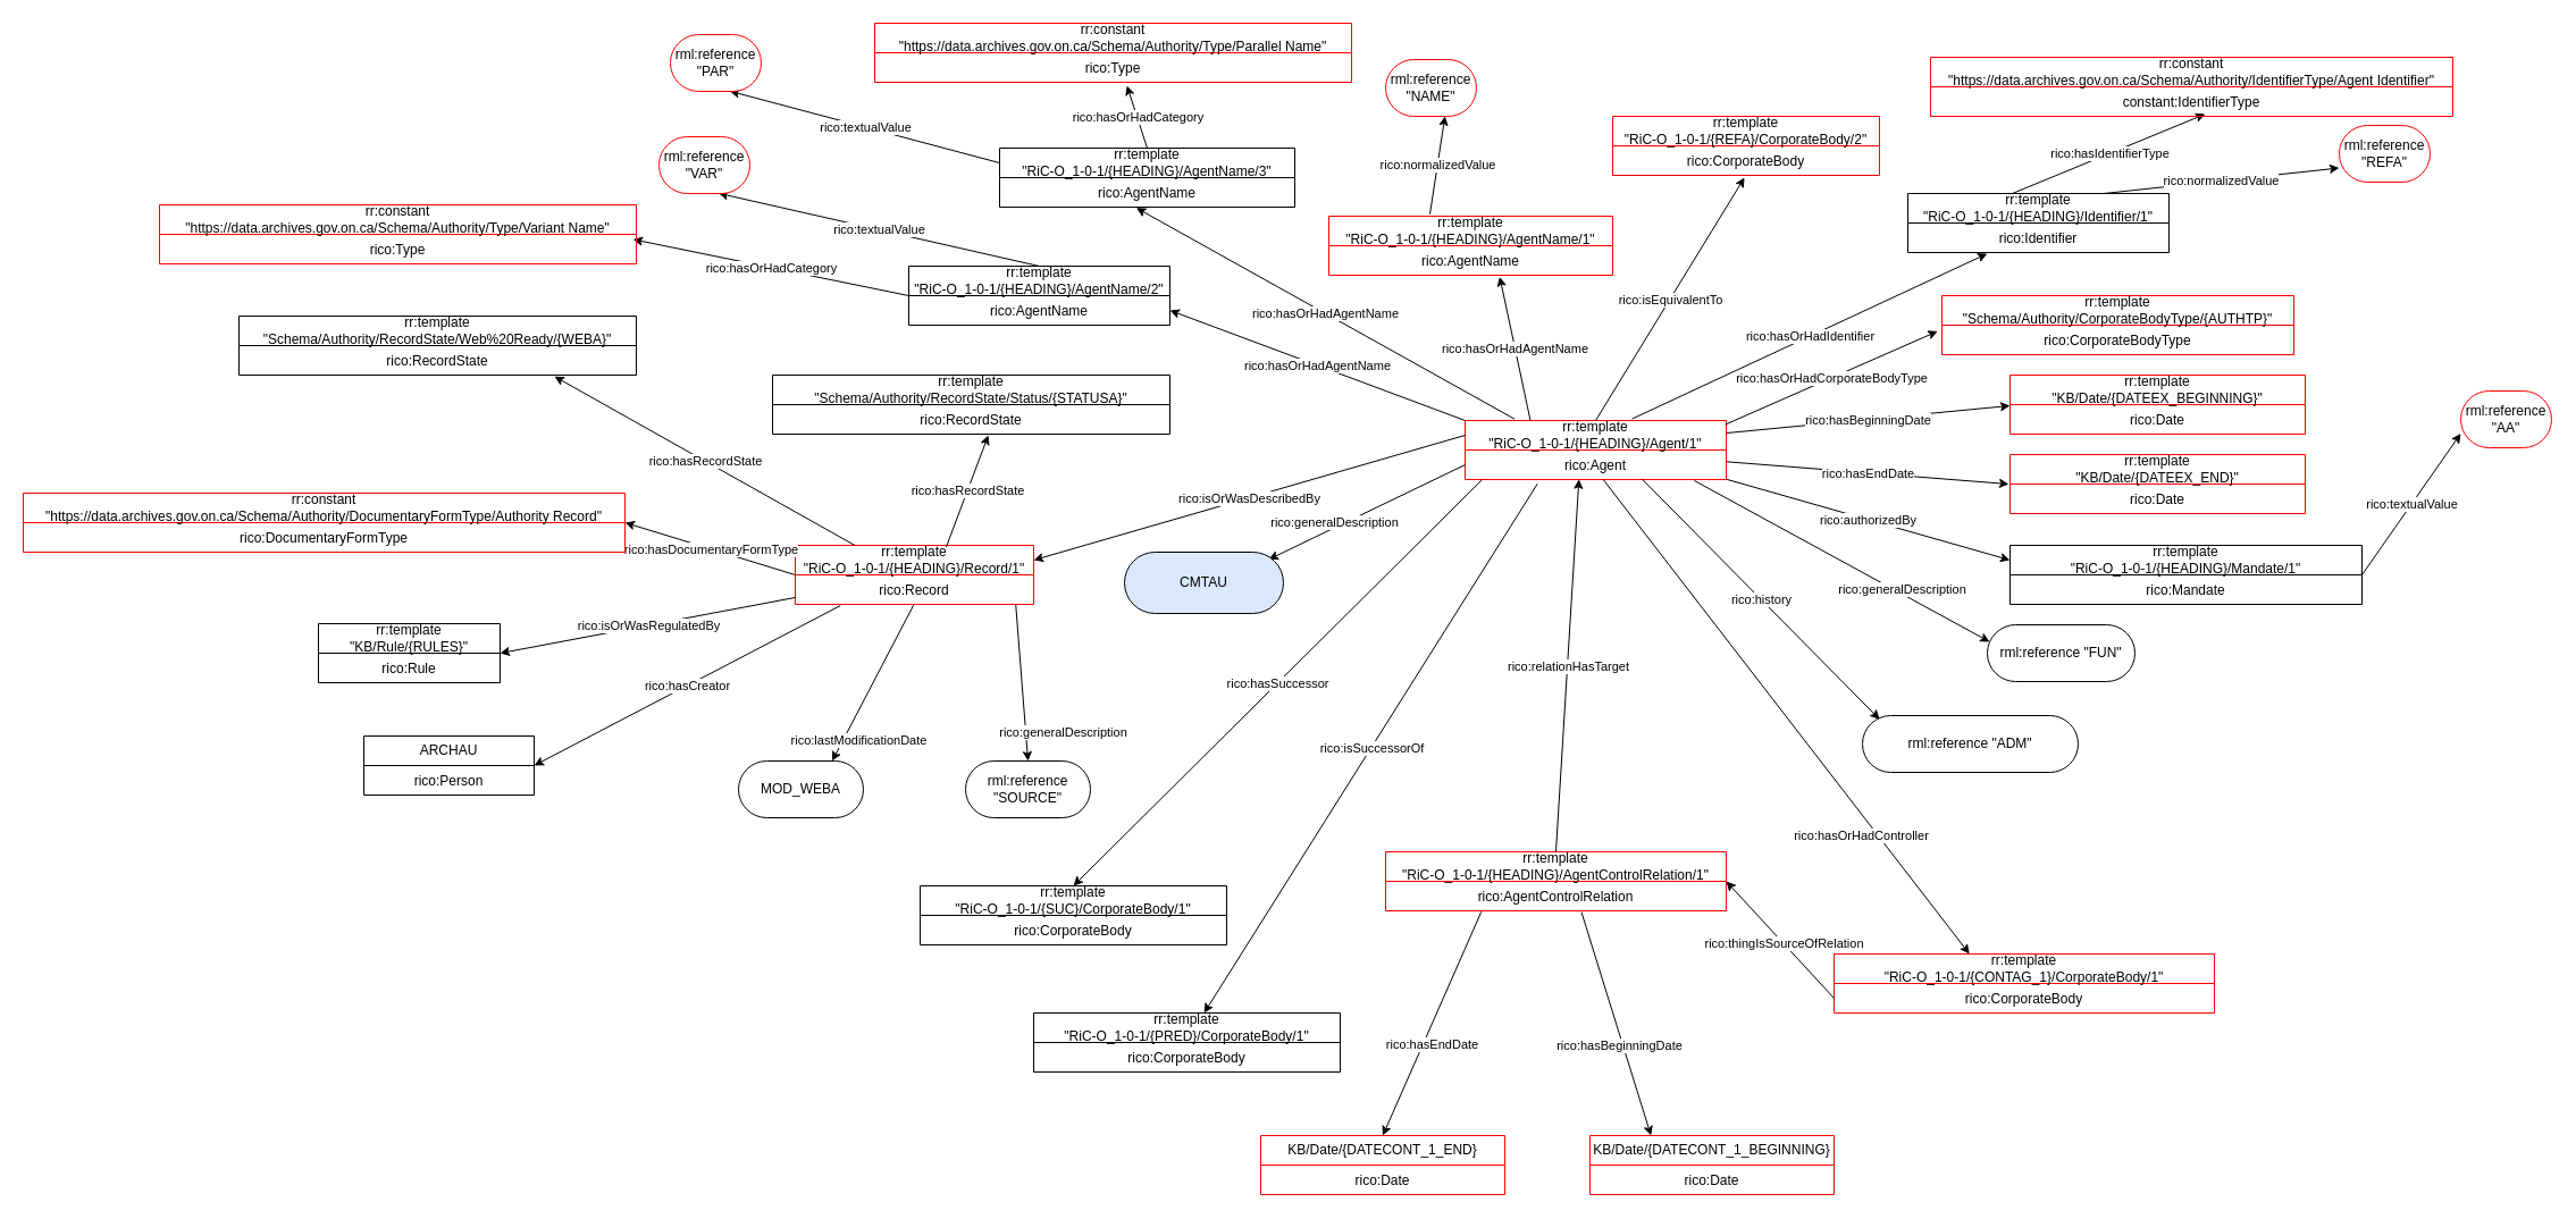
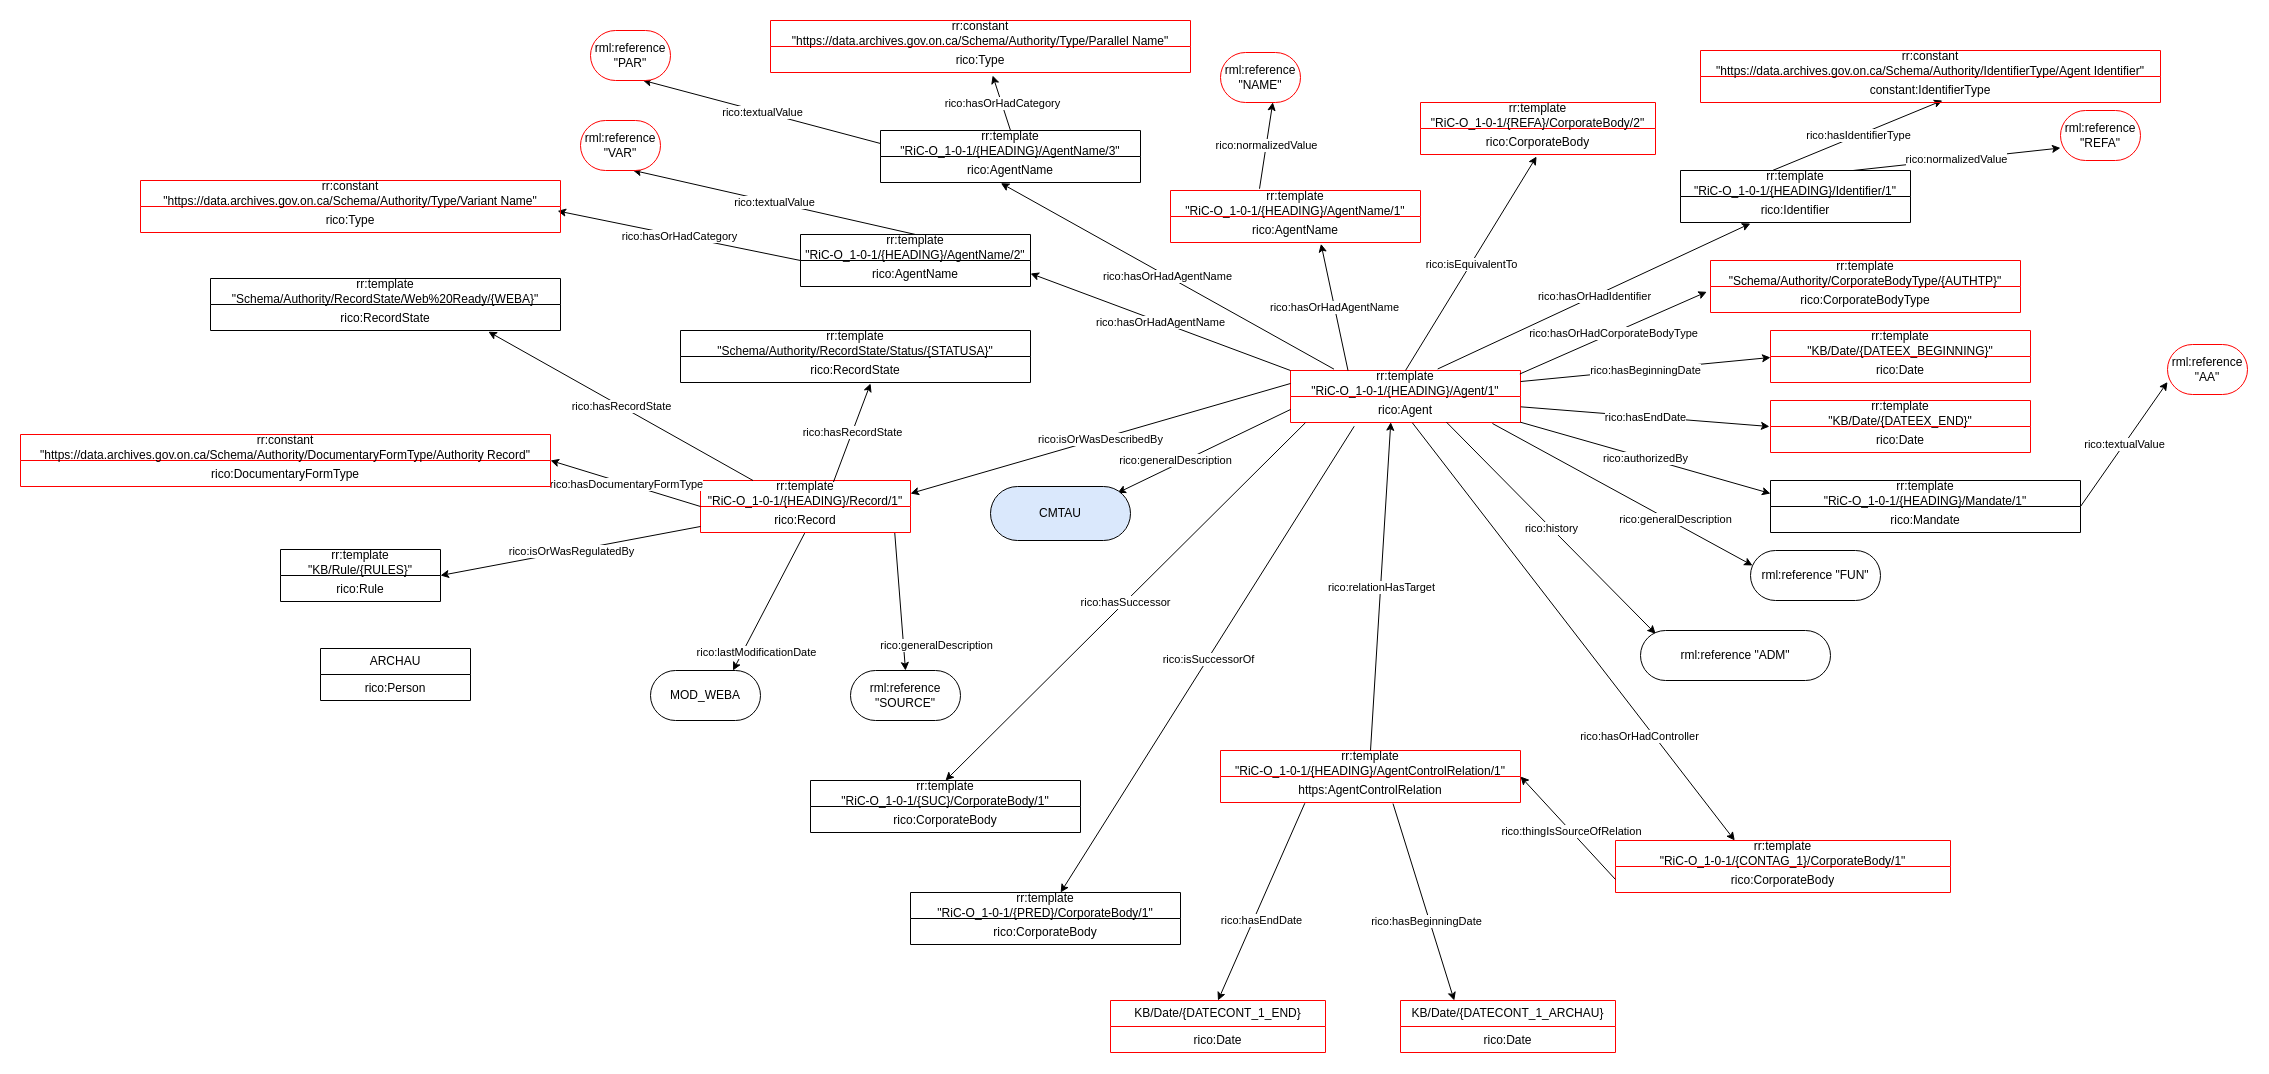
- <mxCell id="109" value="" style="endArrow=classic;html=1;rounded=0;entryX=1;entryY=0.5;entryDx=0;entryDy=0;exitX=0.189;exitY=1.043;exitDx=0;exitDy=0;exitPerimeter=0;" parent="1" source="60" target="71" edge="1"><mxGeometry relative="1" as="geometry"><mxPoint x="810" y="510" as="sourcePoint" /><mxPoint x="700" y="570" as="targetPoint" /></mxGeometry></mxCell>
- <mxCell id="110" value="rico:hasCreator" style="edgeLabel;resizable=0;html=1;;align=center;verticalAlign=middle;" parent="109" connectable="0" vertex="1"><mxGeometry relative="1" as="geometry" /></mxCell>
- <mxCell id="77" value="rico:AgentControlRelation" style="text;strokeColor=none;fillColor=none;align=center;verticalAlign=top;spacingLeft=4;spacingRight=4;overflow=hidden;rotatable=0;points=[[0,0.5],[1,0.5]];portConstraint=eastwest;whiteSpace=wrap;html=1;" parent="76" vertex="1"><mxGeometry y="26" width="300" height="26" as="geometry" /></mxCell>
+ <mxCell id="77" value="https:AgentControlRelation" style="text;strokeColor=none;fillColor=none;align=center;verticalAlign=top;spacingLeft=4;spacingRight=4;overflow=hidden;rotatable=0;points=[[0,0.5],[1,0.5]];portConstraint=eastwest;whiteSpace=wrap;html=1;" parent="76" vertex="1"><mxGeometry y="26" width="300" height="26" as="geometry" /></mxCell>
- <mxCell id="84" value="&lt;div&gt;&lt;span style=&quot;background-color: initial;&quot;&gt;KB/Date&lt;/span&gt;&lt;span style=&quot;background-color: initial;&quot;&gt;/{&lt;/span&gt;DATECONT_1_BEGINNING&lt;span style=&quot;background-color: initial;&quot;&gt;}&lt;/span&gt;&lt;/div&gt;" style="swimlane;fontStyle=0;childLayout=stackLayout;horizontal=1;startSize=26;fillColor=none;horizontalStack=0;resizeParent=1;resizeParentMax=0;resizeLast=0;collapsible=1;marginBottom=0;whiteSpace=wrap;html=1;strokeColor=#FF0000;" parent="1" vertex="1"><mxGeometry x="1400" y="1000" width="215" height="52" as="geometry" /></mxCell>
+ <mxCell id="84" value="&lt;div&gt;&lt;span style=&quot;background-color: initial;&quot;&gt;KB/Date&lt;/span&gt;&lt;span style=&quot;background-color: initial;&quot;&gt;/{&lt;/span&gt;DATECONT_1_ARCHAU&lt;span style=&quot;background-color: initial;&quot;&gt;}&lt;/span&gt;&lt;/div&gt;" style="swimlane;fontStyle=0;childLayout=stackLayout;horizontal=1;startSize=26;fillColor=none;horizontalStack=0;resizeParent=1;resizeParentMax=0;resizeLast=0;collapsible=1;marginBottom=0;whiteSpace=wrap;html=1;strokeColor=#FF0000;" parent="1" vertex="1"><mxGeometry x="1400" y="1000" width="215" height="52" as="geometry" /></mxCell>
